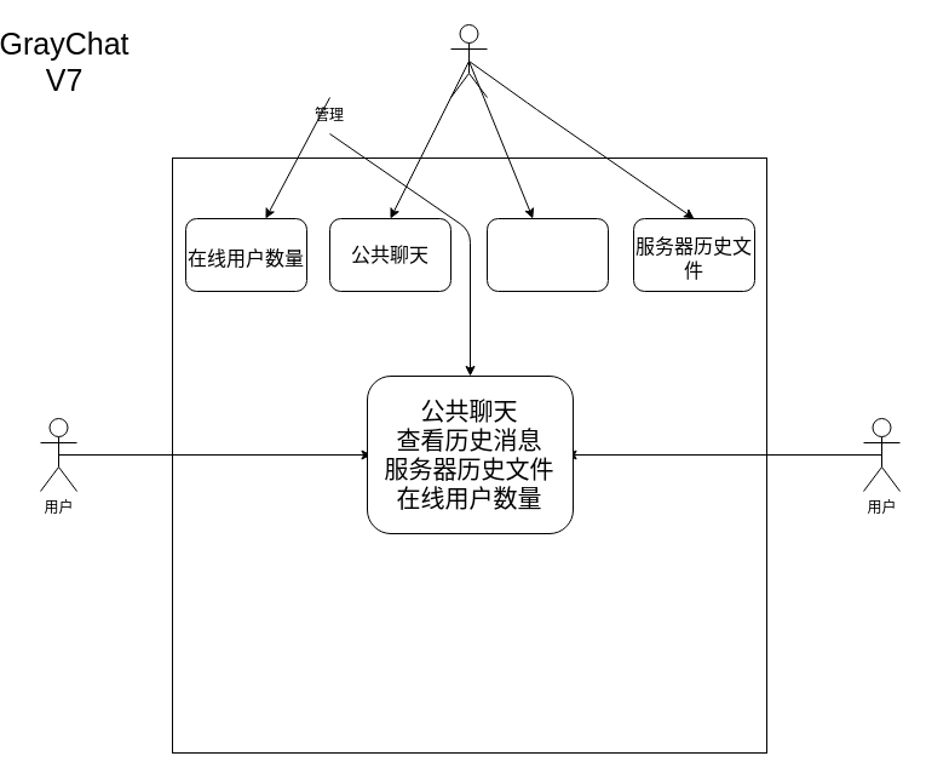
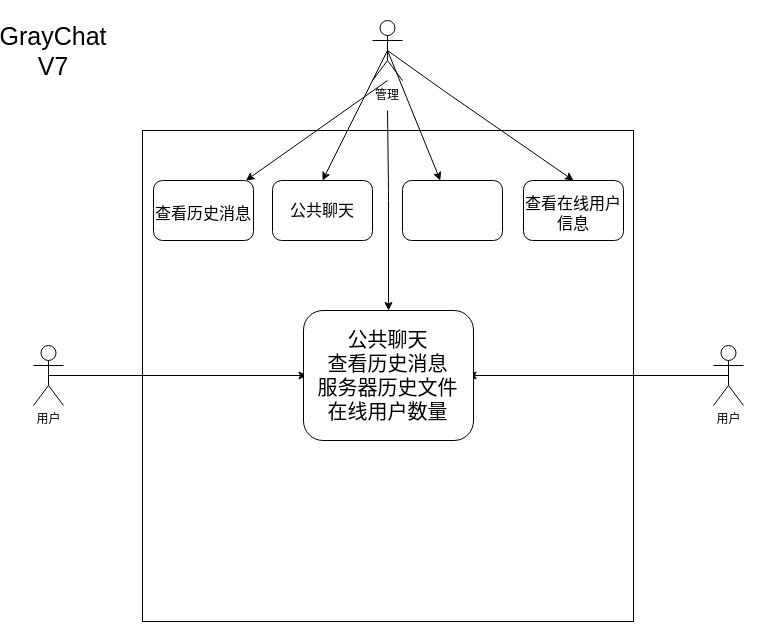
- <mxCell id="11" value="管理" style="text;html=1;strokeColor=none;fillColor=none;align=center;verticalAlign=middle;whiteSpace=wrap;rounded=0;labelBackgroundColor=none;fontFamily=Helvetica;fontSize=12;fontColor=default;" parent="1" vertex="1"><mxGeometry x="239" y="80" width="60" height="30" as="geometry" /></mxCell>
+ <mxCell id="11" value="管理" style="text;html=1;strokeColor=none;fillColor=none;align=center;verticalAlign=middle;whiteSpace=wrap;rounded=0;labelBackgroundColor=none;fontFamily=Helvetica;fontSize=12;fontColor=default;" parent="1" vertex="1"><mxGeometry x="354" y="80" width="60" height="30" as="geometry" /></mxCell>
- <mxCell id="21" value="在线用户数量" style="text;html=1;strokeColor=none;fillColor=none;align=center;verticalAlign=middle;whiteSpace=wrap;rounded=0;labelBackgroundColor=none;fontFamily=Helvetica;fontSize=16;fontColor=default;" parent="1" vertex="1"><mxGeometry x="150" y="195" width="100" height="35" as="geometry" /></mxCell>
+ <mxCell id="21" value="查看历史消息" style="text;html=1;strokeColor=none;fillColor=none;align=center;verticalAlign=middle;whiteSpace=wrap;rounded=0;labelBackgroundColor=none;fontFamily=Helvetica;fontSize=16;fontColor=default;" parent="1" vertex="1"><mxGeometry x="150" y="195" width="100" height="35" as="geometry" /></mxCell>
- <mxCell id="23" value="服务器历史文件" style="text;html=1;strokeColor=none;fillColor=none;align=center;verticalAlign=middle;whiteSpace=wrap;rounded=0;labelBackgroundColor=none;fontFamily=Helvetica;fontSize=16;fontColor=default;" parent="1" vertex="1"><mxGeometry x="520" y="197.5" width="100" height="30" as="geometry" /></mxCell>
+ <mxCell id="23" value="查看在线用户信息" style="text;html=1;strokeColor=none;fillColor=none;align=center;verticalAlign=middle;whiteSpace=wrap;rounded=0;labelBackgroundColor=none;fontFamily=Helvetica;fontSize=16;fontColor=default;" parent="1" vertex="1"><mxGeometry x="520" y="197.5" width="100" height="30" as="geometry" /></mxCell>
